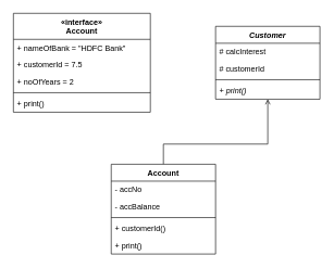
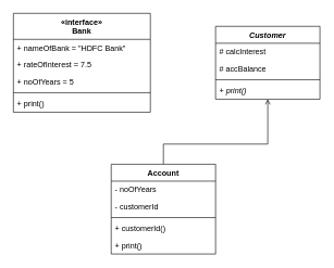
- <mxCell id="14" value="«interface»&#10;Account" style="swimlane;fontStyle=1;align=center;verticalAlign=top;childLayout=stackLayout;horizontal=1;startSize=40;horizontalStack=0;resizeParent=1;resizeParentMax=0;resizeLast=0;collapsible=1;marginBottom=0;" parent="1" vertex="1"><mxGeometry x="20" y="20" width="210" height="152" as="geometry" /></mxCell>
+ <mxCell id="14" value="«interface»&#10;Bank" style="swimlane;fontStyle=1;align=center;verticalAlign=top;childLayout=stackLayout;horizontal=1;startSize=40;horizontalStack=0;resizeParent=1;resizeParentMax=0;resizeLast=0;collapsible=1;marginBottom=0;" parent="1" vertex="1"><mxGeometry x="20" y="20" width="210" height="152" as="geometry" /></mxCell>
- <mxCell id="16" value="+ customerId = 7.5" style="text;strokeColor=none;fillColor=none;align=left;verticalAlign=top;spacingLeft=4;spacingRight=4;overflow=hidden;rotatable=0;points=[[0,0.5],[1,0.5]];portConstraint=eastwest;" parent="14" vertex="1"><mxGeometry y="66" width="210" height="26" as="geometry" /></mxCell>
+ <mxCell id="16" value="+ rateOfInterest = 7.5" style="text;strokeColor=none;fillColor=none;align=left;verticalAlign=top;spacingLeft=4;spacingRight=4;overflow=hidden;rotatable=0;points=[[0,0.5],[1,0.5]];portConstraint=eastwest;" parent="14" vertex="1"><mxGeometry y="66" width="210" height="26" as="geometry" /></mxCell>
- <mxCell id="11" value="# customerId" style="text;strokeColor=none;fillColor=none;align=left;verticalAlign=top;spacingLeft=4;spacingRight=4;overflow=hidden;rotatable=0;points=[[0,0.5],[1,0.5]];portConstraint=eastwest;" parent="9" vertex="1"><mxGeometry y="52" width="160" height="26" as="geometry" /></mxCell>
+ <mxCell id="11" value="# accBalance" style="text;strokeColor=none;fillColor=none;align=left;verticalAlign=top;spacingLeft=4;spacingRight=4;overflow=hidden;rotatable=0;points=[[0,0.5],[1,0.5]];portConstraint=eastwest;" parent="9" vertex="1"><mxGeometry y="52" width="160" height="26" as="geometry" /></mxCell>
- <mxCell id="17" value="+ noOfYears = 2" style="text;strokeColor=none;fillColor=none;align=left;verticalAlign=top;spacingLeft=4;spacingRight=4;overflow=hidden;rotatable=0;points=[[0,0.5],[1,0.5]];portConstraint=eastwest;" parent="14" vertex="1"><mxGeometry y="92" width="210" height="26" as="geometry" /></mxCell>
+ <mxCell id="17" value="+ noOfYears = 5" style="text;strokeColor=none;fillColor=none;align=left;verticalAlign=top;spacingLeft=4;spacingRight=4;overflow=hidden;rotatable=0;points=[[0,0.5],[1,0.5]];portConstraint=eastwest;" parent="14" vertex="1"><mxGeometry y="92" width="210" height="26" as="geometry" /></mxCell>
- <mxCell id="4" value="- accNo" style="text;strokeColor=none;fillColor=none;align=left;verticalAlign=top;spacingLeft=4;spacingRight=4;overflow=hidden;rotatable=0;points=[[0,0.5],[1,0.5]];portConstraint=eastwest;" parent="3" vertex="1"><mxGeometry y="26" width="160" height="26" as="geometry" /></mxCell>
+ <mxCell id="4" value="- noOfYears" style="text;strokeColor=none;fillColor=none;align=left;verticalAlign=top;spacingLeft=4;spacingRight=4;overflow=hidden;rotatable=0;points=[[0,0.5],[1,0.5]];portConstraint=eastwest;" parent="3" vertex="1"><mxGeometry y="26" width="160" height="26" as="geometry" /></mxCell>
- <mxCell id="5" value="- accBalance" style="text;strokeColor=none;fillColor=none;align=left;verticalAlign=top;spacingLeft=4;spacingRight=4;overflow=hidden;rotatable=0;points=[[0,0.5],[1,0.5]];portConstraint=eastwest;" parent="3" vertex="1"><mxGeometry y="52" width="160" height="26" as="geometry" /></mxCell>
+ <mxCell id="5" value="- customerId" style="text;strokeColor=none;fillColor=none;align=left;verticalAlign=top;spacingLeft=4;spacingRight=4;overflow=hidden;rotatable=0;points=[[0,0.5],[1,0.5]];portConstraint=eastwest;" parent="3" vertex="1"><mxGeometry y="52" width="160" height="26" as="geometry" /></mxCell>
